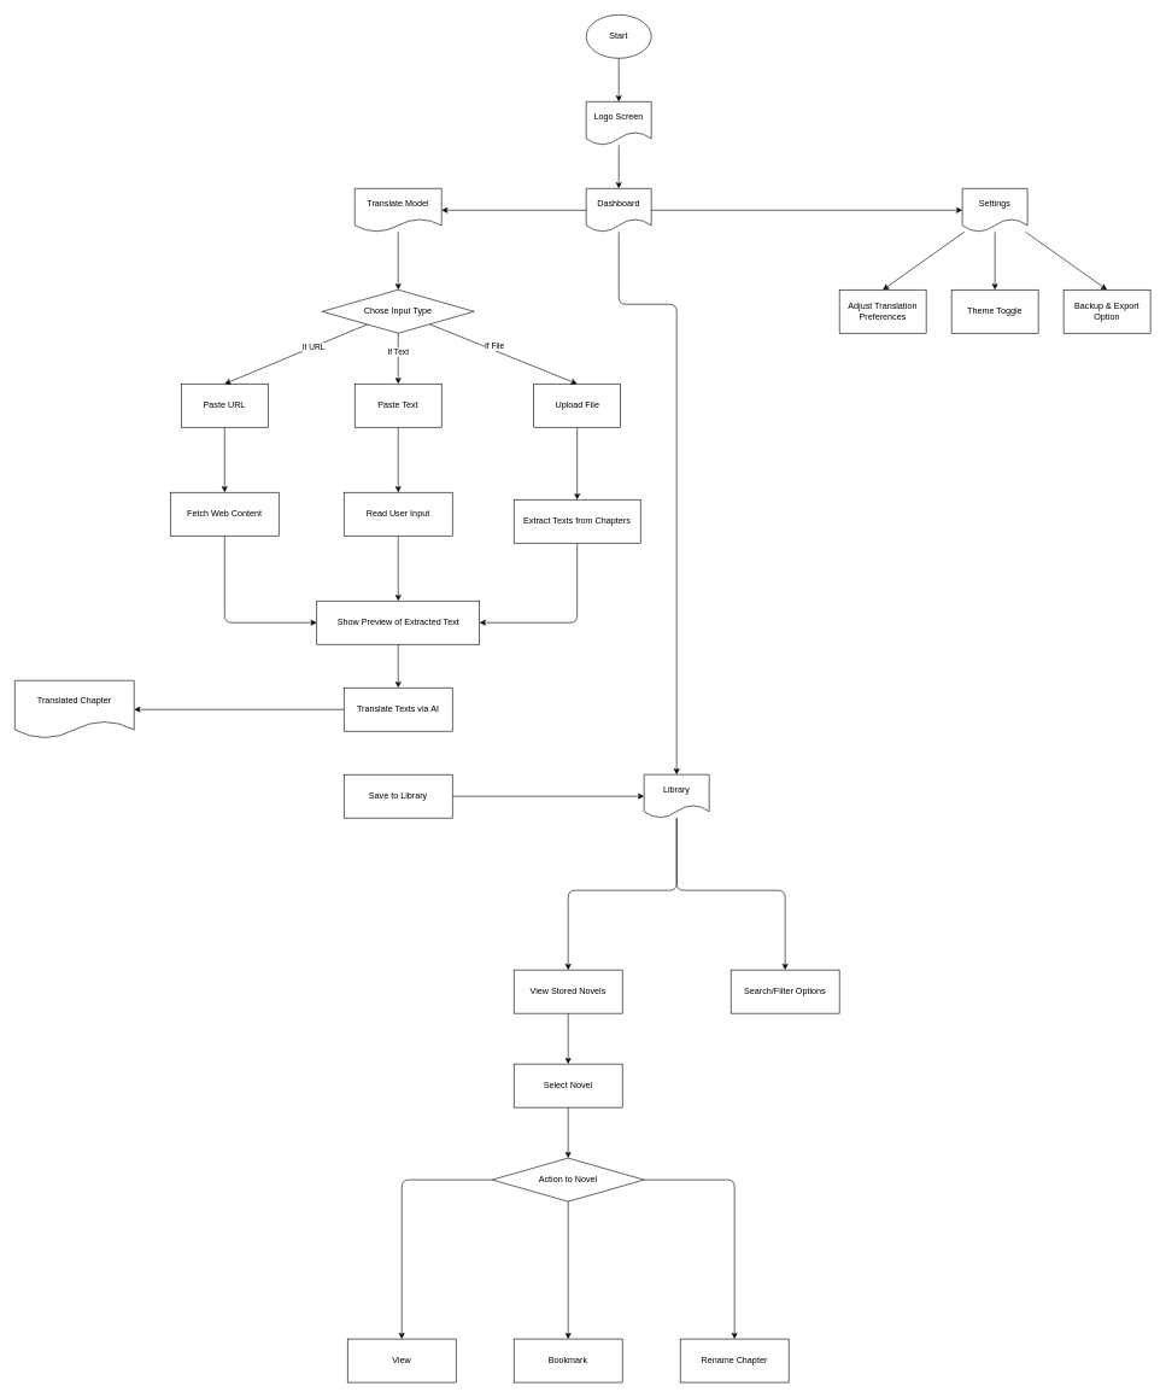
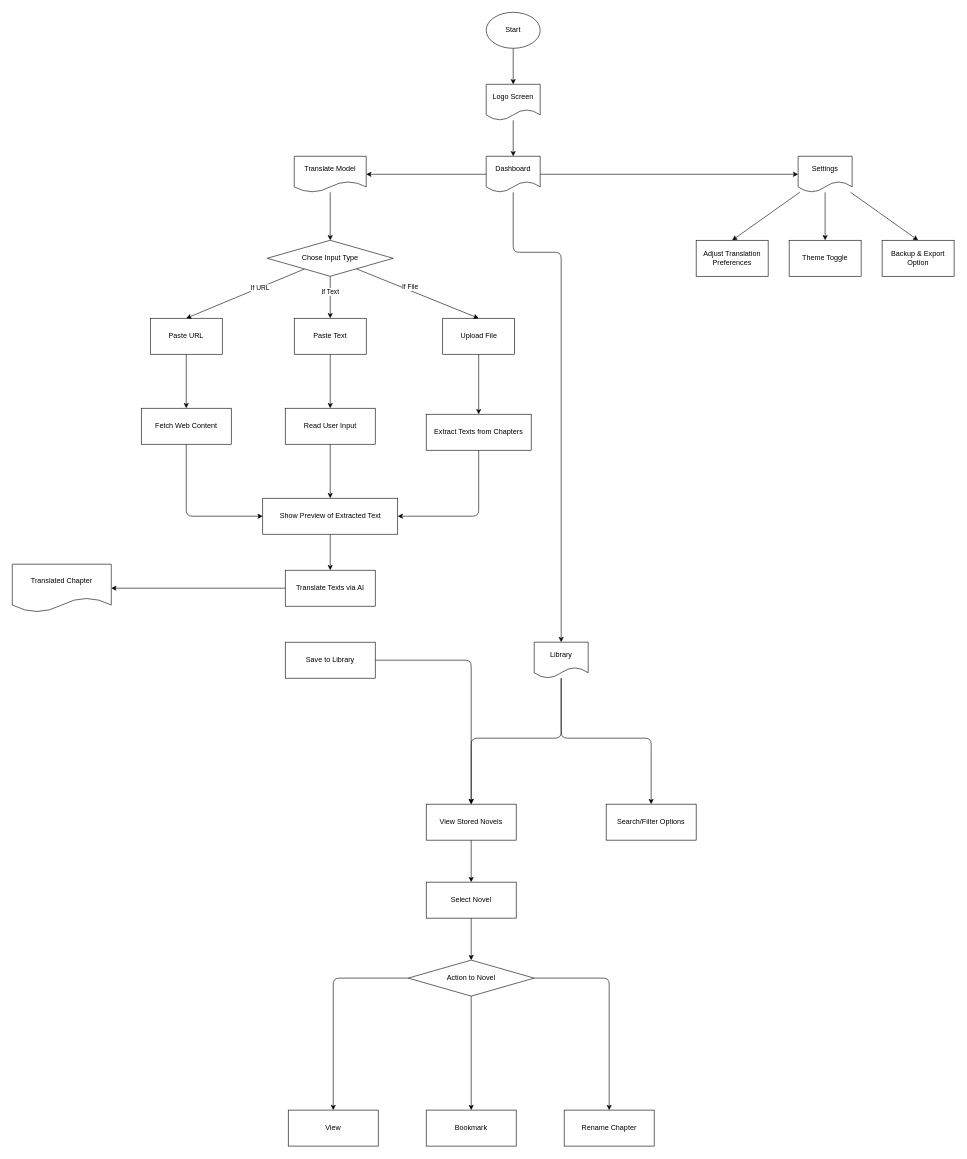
- <mxCell id="42" style="edgeStyle=orthogonalEdgeStyle;html=1;entryX=0;entryY=0.5;entryDx=0;entryDy=0;" parent="1" source="43" target="58" edge="1"><mxGeometry relative="1" as="geometry"><mxPoint x="860" y="1100" as="targetPoint" /></mxGeometry></mxCell>
+ <mxCell id="42" style="edgeStyle=orthogonalEdgeStyle;html=1;" parent="1" source="43" target="47" edge="1"><mxGeometry relative="1" as="geometry"><mxPoint x="860" y="1100" as="targetPoint" /></mxGeometry></mxCell>
